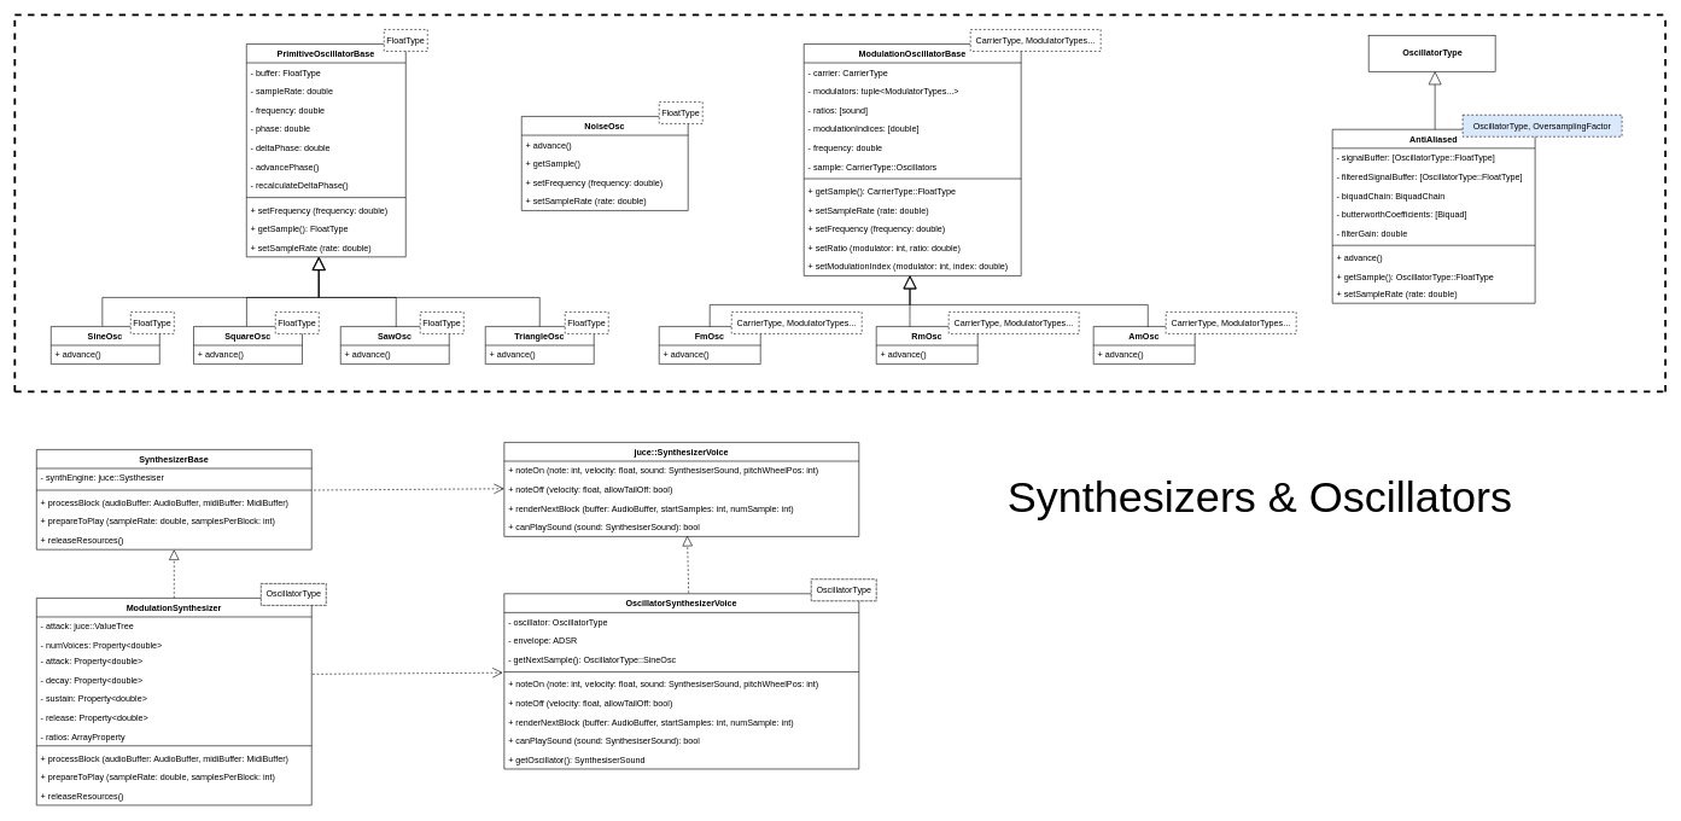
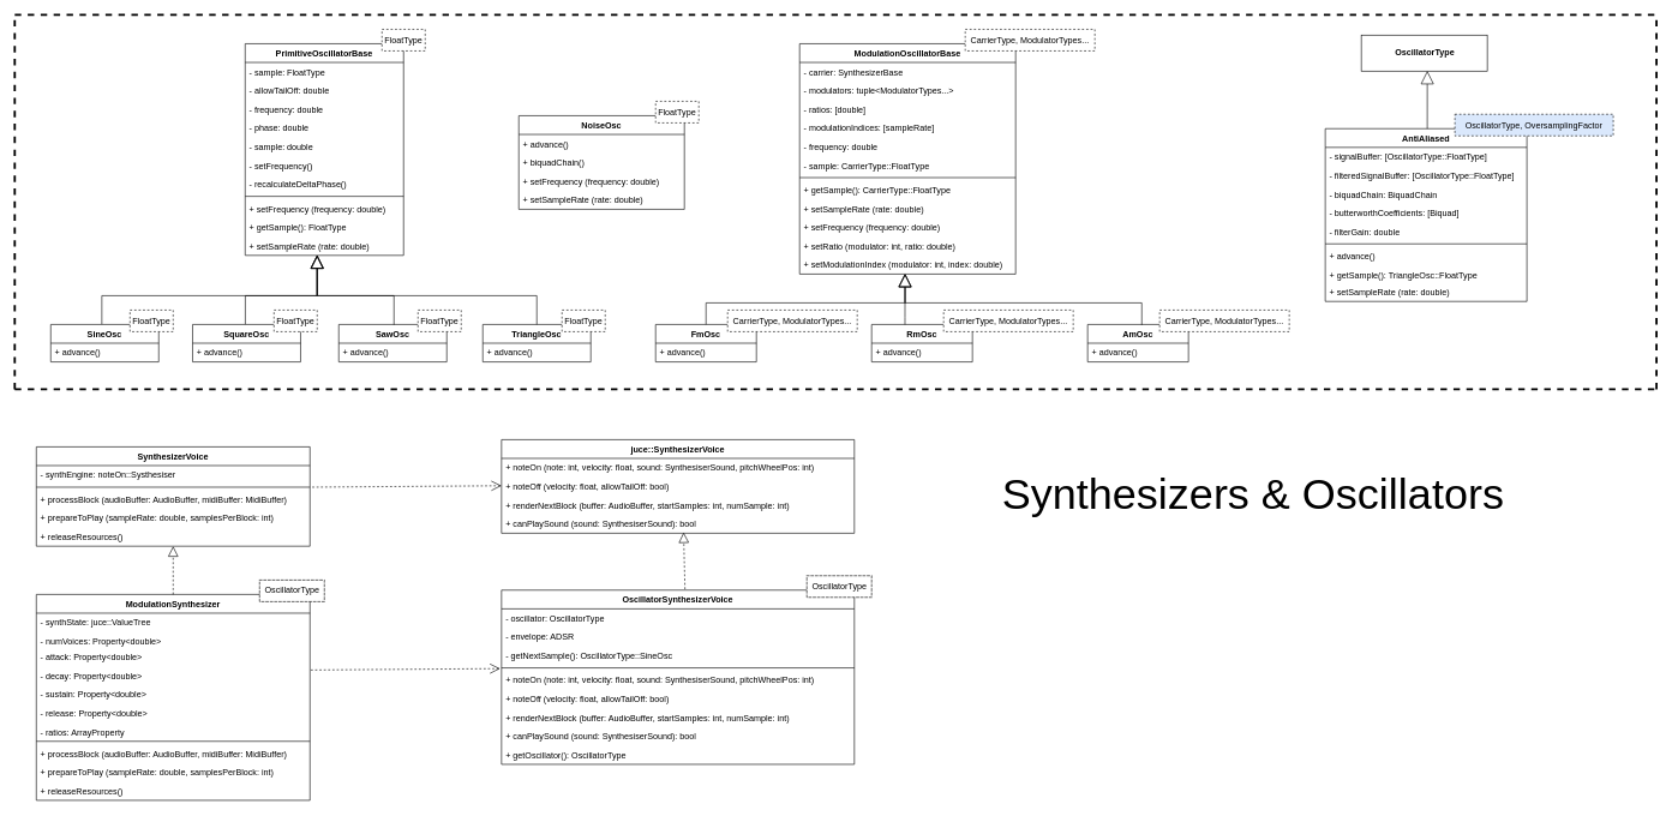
- <mxCell id="3" value="- buffer: FloatType" style="text;strokeColor=none;fillColor=none;align=left;verticalAlign=top;spacingLeft=4;spacingRight=4;overflow=hidden;rotatable=0;points=[[0,0.5],[1,0.5]];portConstraint=eastwest;" parent="2" vertex="1"><mxGeometry y="26" width="220" height="26" as="geometry" /></mxCell>
+ <mxCell id="3" value="- sample: FloatType" style="text;strokeColor=none;fillColor=none;align=left;verticalAlign=top;spacingLeft=4;spacingRight=4;overflow=hidden;rotatable=0;points=[[0,0.5],[1,0.5]];portConstraint=eastwest;" parent="2" vertex="1"><mxGeometry y="26" width="220" height="26" as="geometry" /></mxCell>
- <mxCell id="32" value="- carrier: CarrierType" style="text;strokeColor=none;fillColor=none;align=left;verticalAlign=top;spacingLeft=4;spacingRight=4;overflow=hidden;rotatable=0;points=[[0,0.5],[1,0.5]];portConstraint=eastwest;" parent="31" vertex="1"><mxGeometry y="26" width="300" height="26" as="geometry" /></mxCell>
+ <mxCell id="32" value="- carrier: SynthesizerBase" style="text;strokeColor=none;fillColor=none;align=left;verticalAlign=top;spacingLeft=4;spacingRight=4;overflow=hidden;rotatable=0;points=[[0,0.5],[1,0.5]];portConstraint=eastwest;" parent="31" vertex="1"><mxGeometry y="26" width="300" height="26" as="geometry" /></mxCell>
- <mxCell id="4" value="- sampleRate: double" style="text;strokeColor=none;fillColor=none;align=left;verticalAlign=top;spacingLeft=4;spacingRight=4;overflow=hidden;rotatable=0;points=[[0,0.5],[1,0.5]];portConstraint=eastwest;" parent="2" vertex="1"><mxGeometry y="52" width="220" height="26" as="geometry" /></mxCell>
+ <mxCell id="4" value="- allowTailOff: double" style="text;strokeColor=none;fillColor=none;align=left;verticalAlign=top;spacingLeft=4;spacingRight=4;overflow=hidden;rotatable=0;points=[[0,0.5],[1,0.5]];portConstraint=eastwest;" parent="2" vertex="1"><mxGeometry y="52" width="220" height="26" as="geometry" /></mxCell>
- <mxCell id="34" value="- ratios: [sound]" style="text;strokeColor=none;fillColor=none;align=left;verticalAlign=top;spacingLeft=4;spacingRight=4;overflow=hidden;rotatable=0;points=[[0,0.5],[1,0.5]];portConstraint=eastwest;" parent="31" vertex="1"><mxGeometry y="78" width="300" height="26" as="geometry" /></mxCell>
+ <mxCell id="34" value="- ratios: [double]" style="text;strokeColor=none;fillColor=none;align=left;verticalAlign=top;spacingLeft=4;spacingRight=4;overflow=hidden;rotatable=0;points=[[0,0.5],[1,0.5]];portConstraint=eastwest;" parent="31" vertex="1"><mxGeometry y="78" width="300" height="26" as="geometry" /></mxCell>
- <mxCell id="35" value="- modulationIndices: [double]" style="text;strokeColor=none;fillColor=none;align=left;verticalAlign=top;spacingLeft=4;spacingRight=4;overflow=hidden;rotatable=0;points=[[0,0.5],[1,0.5]];portConstraint=eastwest;" parent="31" vertex="1"><mxGeometry y="104" width="300" height="26" as="geometry" /></mxCell>
+ <mxCell id="35" value="- modulationIndices: [sampleRate]" style="text;strokeColor=none;fillColor=none;align=left;verticalAlign=top;spacingLeft=4;spacingRight=4;overflow=hidden;rotatable=0;points=[[0,0.5],[1,0.5]];portConstraint=eastwest;" parent="31" vertex="1"><mxGeometry y="104" width="300" height="26" as="geometry" /></mxCell>
- <mxCell id="7" value="- deltaPhase: double" style="text;strokeColor=none;fillColor=none;align=left;verticalAlign=top;spacingLeft=4;spacingRight=4;overflow=hidden;rotatable=0;points=[[0,0.5],[1,0.5]];portConstraint=eastwest;" parent="2" vertex="1"><mxGeometry y="130" width="220" height="26" as="geometry" /></mxCell>
+ <mxCell id="7" value="- sample: double" style="text;strokeColor=none;fillColor=none;align=left;verticalAlign=top;spacingLeft=4;spacingRight=4;overflow=hidden;rotatable=0;points=[[0,0.5],[1,0.5]];portConstraint=eastwest;" parent="2" vertex="1"><mxGeometry y="130" width="220" height="26" as="geometry" /></mxCell>
- <mxCell id="113" value="+ getSample()" style="text;strokeColor=none;fillColor=none;align=left;verticalAlign=top;spacingLeft=4;spacingRight=4;overflow=hidden;rotatable=0;points=[[0,0.5],[1,0.5]];portConstraint=eastwest;" vertex="1" parent="111"><mxGeometry y="52" width="230" height="26" as="geometry" /></mxCell>
+ <mxCell id="113" value="+ biquadChain()" style="text;strokeColor=none;fillColor=none;align=left;verticalAlign=top;spacingLeft=4;spacingRight=4;overflow=hidden;rotatable=0;points=[[0,0.5],[1,0.5]];portConstraint=eastwest;" vertex="1" parent="111"><mxGeometry y="52" width="230" height="26" as="geometry" /></mxCell>
- <mxCell id="8" value="- advancePhase()" style="text;strokeColor=none;fillColor=none;align=left;verticalAlign=top;spacingLeft=4;spacingRight=4;overflow=hidden;rotatable=0;points=[[0,0.5],[1,0.5]];portConstraint=eastwest;labelBorderColor=none;" parent="2" vertex="1"><mxGeometry y="156" width="220" height="26" as="geometry" /></mxCell>
+ <mxCell id="8" value="- setFrequency()" style="text;strokeColor=none;fillColor=none;align=left;verticalAlign=top;spacingLeft=4;spacingRight=4;overflow=hidden;rotatable=0;points=[[0,0.5],[1,0.5]];portConstraint=eastwest;labelBorderColor=none;" parent="2" vertex="1"><mxGeometry y="156" width="220" height="26" as="geometry" /></mxCell>
- <mxCell id="37" value="- sample: CarrierType::Oscillators" style="text;strokeColor=none;fillColor=none;align=left;verticalAlign=top;spacingLeft=4;spacingRight=4;overflow=hidden;rotatable=0;points=[[0,0.5],[1,0.5]];portConstraint=eastwest;" parent="31" vertex="1"><mxGeometry y="156" width="300" height="26" as="geometry" /></mxCell>
+ <mxCell id="37" value="- sample: CarrierType::FloatType" style="text;strokeColor=none;fillColor=none;align=left;verticalAlign=top;spacingLeft=4;spacingRight=4;overflow=hidden;rotatable=0;points=[[0,0.5],[1,0.5]];portConstraint=eastwest;" parent="31" vertex="1"><mxGeometry y="156" width="300" height="26" as="geometry" /></mxCell>
- <mxCell id="65" value="+ getSample(): OscillatorType::FloatType" style="text;strokeColor=none;fillColor=none;align=left;verticalAlign=top;spacingLeft=4;spacingRight=4;overflow=hidden;rotatable=0;points=[[0,0.5],[1,0.5]];portConstraint=eastwest;" parent="57" vertex="1"><mxGeometry y="190" width="280" height="24" as="geometry" /></mxCell>
+ <mxCell id="65" value="+ getSample(): TriangleOsc::FloatType" style="text;strokeColor=none;fillColor=none;align=left;verticalAlign=top;spacingLeft=4;spacingRight=4;overflow=hidden;rotatable=0;points=[[0,0.5],[1,0.5]];portConstraint=eastwest;" parent="57" vertex="1"><mxGeometry y="190" width="280" height="24" as="geometry" /></mxCell>
- <mxCell id="70" value="SynthesizerBase" style="swimlane;fontStyle=1;align=center;verticalAlign=top;childLayout=stackLayout;horizontal=1;startSize=26;horizontalStack=0;resizeParent=1;resizeParentMax=0;resizeLast=0;collapsible=1;marginBottom=0;fontColor=none;" parent="1" vertex="1"><mxGeometry x="50" y="620" width="380" height="138" as="geometry" /></mxCell>
+ <mxCell id="70" value="SynthesizerVoice" style="swimlane;fontStyle=1;align=center;verticalAlign=top;childLayout=stackLayout;horizontal=1;startSize=26;horizontalStack=0;resizeParent=1;resizeParentMax=0;resizeLast=0;collapsible=1;marginBottom=0;fontColor=none;" parent="1" vertex="1"><mxGeometry x="50" y="620" width="380" height="138" as="geometry" /></mxCell>
- <mxCell id="71" value="- synthEngine: juce::Systhesiser" style="text;strokeColor=none;fillColor=none;align=left;verticalAlign=top;spacingLeft=4;spacingRight=4;overflow=hidden;rotatable=0;points=[[0,0.5],[1,0.5]];portConstraint=eastwest;" parent="70" vertex="1"><mxGeometry y="26" width="380" height="26" as="geometry" /></mxCell>
+ <mxCell id="71" value="- synthEngine: noteOn::Systhesiser" style="text;strokeColor=none;fillColor=none;align=left;verticalAlign=top;spacingLeft=4;spacingRight=4;overflow=hidden;rotatable=0;points=[[0,0.5],[1,0.5]];portConstraint=eastwest;" parent="70" vertex="1"><mxGeometry y="26" width="380" height="26" as="geometry" /></mxCell>
- <mxCell id="94" value="- attack: juce::ValueTree" style="text;strokeColor=none;fillColor=none;align=left;verticalAlign=top;spacingLeft=4;spacingRight=4;overflow=hidden;rotatable=0;points=[[0,0.5],[1,0.5]];portConstraint=eastwest;" vertex="1" parent="93"><mxGeometry y="26" width="380" height="26" as="geometry" /></mxCell>
+ <mxCell id="94" value="- synthState: juce::ValueTree" style="text;strokeColor=none;fillColor=none;align=left;verticalAlign=top;spacingLeft=4;spacingRight=4;overflow=hidden;rotatable=0;points=[[0,0.5],[1,0.5]];portConstraint=eastwest;" vertex="1" parent="93"><mxGeometry y="26" width="380" height="26" as="geometry" /></mxCell>
- <mxCell id="85" value="+ getOscillator(): SynthesiserSound" style="text;strokeColor=none;fillColor=none;align=left;verticalAlign=top;spacingLeft=4;spacingRight=4;overflow=hidden;rotatable=0;points=[[0,0.5],[1,0.5]];portConstraint=eastwest;" parent="76" vertex="1"><mxGeometry y="216" width="490" height="26" as="geometry" /></mxCell>
+ <mxCell id="85" value="+ getOscillator(): OscillatorType" style="text;strokeColor=none;fillColor=none;align=left;verticalAlign=top;spacingLeft=4;spacingRight=4;overflow=hidden;rotatable=0;points=[[0,0.5],[1,0.5]];portConstraint=eastwest;" parent="76" vertex="1"><mxGeometry y="216" width="490" height="26" as="geometry" /></mxCell>
